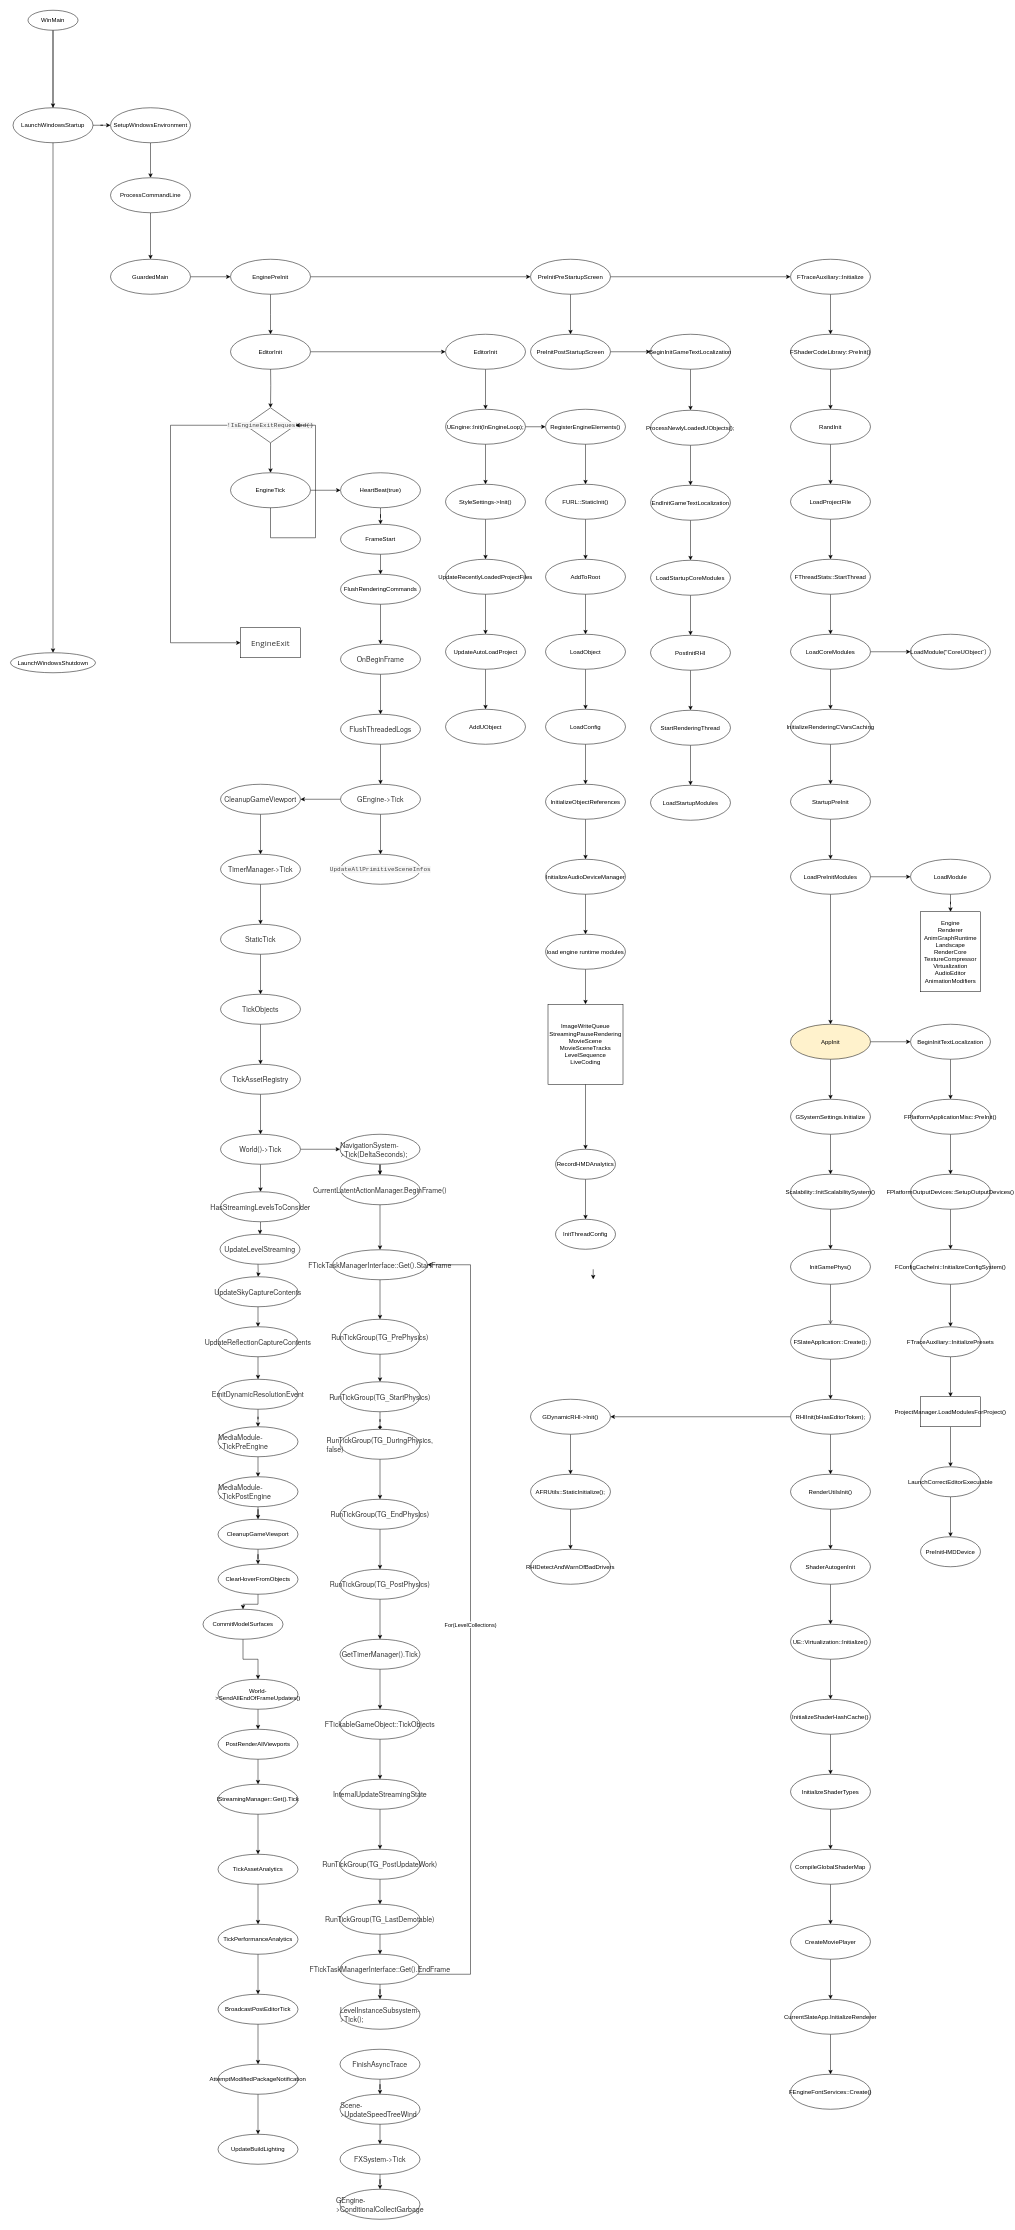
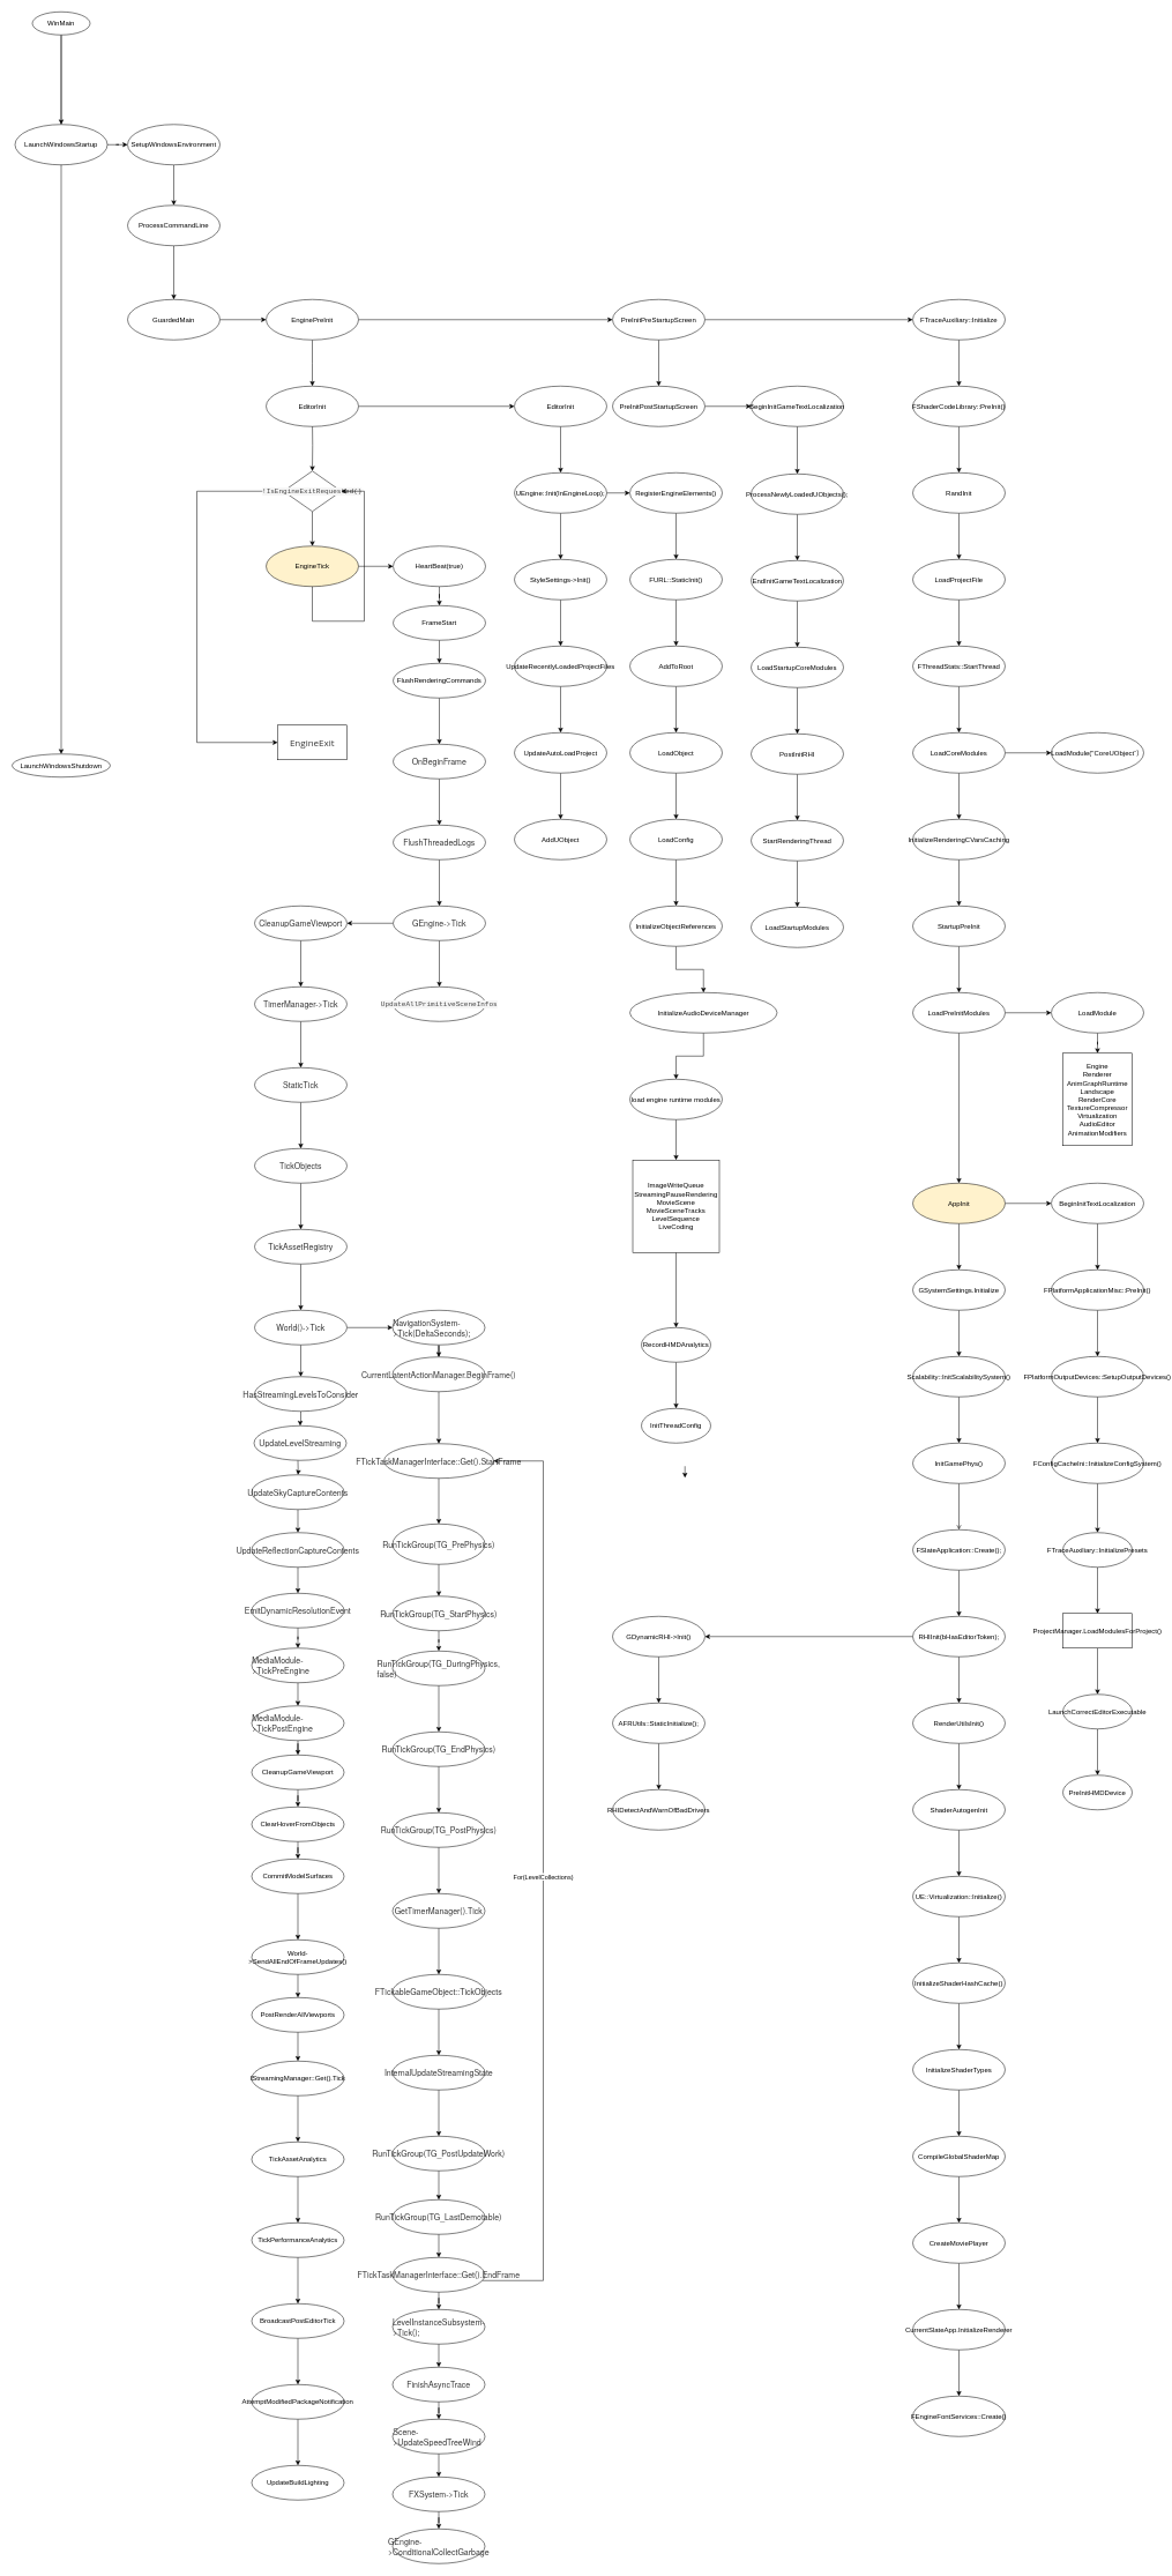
- <mxCell id="24" value="EngineTick" style="ellipse;whiteSpace=wrap;html=1;align=center;newEdgeStyle={&quot;edgeStyle&quot;:&quot;entityRelationEdgeStyle&quot;,&quot;startArrow&quot;:&quot;none&quot;,&quot;endArrow&quot;:&quot;none&quot;,&quot;segment&quot;:10,&quot;curved&quot;:1};treeFolding=1;treeMoving=1;" vertex="1" parent="1"><mxGeometry x="460" y="945" width="160" height="70" as="geometry" /></mxCell>
+ <mxCell id="24" value="EngineTick" style="ellipse;whiteSpace=wrap;html=1;align=center;newEdgeStyle={&quot;edgeStyle&quot;:&quot;entityRelationEdgeStyle&quot;,&quot;startArrow&quot;:&quot;none&quot;,&quot;endArrow&quot;:&quot;none&quot;,&quot;segment&quot;:10,&quot;curved&quot;:1};treeFolding=1;treeMoving=1;fillColor=#fff2cc;" vertex="1" parent="1"><mxGeometry x="460" y="945" width="160" height="70" as="geometry" /></mxCell>
- <mxCell id="138" value="InitializeAudioDeviceManager" style="ellipse;whiteSpace=wrap;html=1;align=center;newEdgeStyle={&quot;edgeStyle&quot;:&quot;entityRelationEdgeStyle&quot;,&quot;startArrow&quot;:&quot;none&quot;,&quot;endArrow&quot;:&quot;none&quot;,&quot;segment&quot;:10,&quot;curved&quot;:1};treeFolding=1;treeMoving=1;" vertex="1" parent="1"><mxGeometry x="1090" y="1718" width="160" height="70" as="geometry" /></mxCell>
+ <mxCell id="138" value="InitializeAudioDeviceManager" style="ellipse;whiteSpace=wrap;html=1;align=center;newEdgeStyle={&quot;edgeStyle&quot;:&quot;entityRelationEdgeStyle&quot;,&quot;startArrow&quot;:&quot;none&quot;,&quot;endArrow&quot;:&quot;none&quot;,&quot;segment&quot;:10,&quot;curved&quot;:1};treeFolding=1;treeMoving=1;" vertex="1" parent="1"><mxGeometry x="1090" y="1718" width="255" height="70" as="geometry" /></mxCell>
- <mxCell id="182" value="" style="edgeStyle=orthogonalEdgeStyle;rounded=0;orthogonalLoop=1;jettySize=auto;html=1;endArrow=diamond;" edge="1" parent="1" source="183" target="185"><mxGeometry relative="1" as="geometry" /></mxCell>
+ <mxCell id="182" value="" style="edgeStyle=orthogonalEdgeStyle;rounded=0;orthogonalLoop=1;jettySize=auto;html=1;" edge="1" parent="1" source="183" target="185"><mxGeometry relative="1" as="geometry" /></mxCell>
- <mxCell id="238" value="CommitModelSurfaces" style="ellipse;whiteSpace=wrap;html=1;align=center;newEdgeStyle={&quot;edgeStyle&quot;:&quot;entityRelationEdgeStyle&quot;,&quot;startArrow&quot;:&quot;none&quot;,&quot;endArrow&quot;:&quot;none&quot;,&quot;segment&quot;:10,&quot;curved&quot;:1};treeFolding=1;treeMoving=1;" vertex="1" parent="1"><mxGeometry x="405" y="3218" width="160" height="60" as="geometry" /></mxCell>
+ <mxCell id="238" value="CommitModelSurfaces" style="ellipse;whiteSpace=wrap;html=1;align=center;newEdgeStyle={&quot;edgeStyle&quot;:&quot;entityRelationEdgeStyle&quot;,&quot;startArrow&quot;:&quot;none&quot;,&quot;endArrow&quot;:&quot;none&quot;,&quot;segment&quot;:10,&quot;curved&quot;:1};treeFolding=1;treeMoving=1;" vertex="1" parent="1"><mxGeometry x="435" y="3218" width="160" height="60" as="geometry" /></mxCell>
+ <mxCell id="224" value="" style="edgeStyle=orthogonalEdgeStyle;rounded=0;orthogonalLoop=1;jettySize=auto;html=1;" edge="1" parent="1" source="225" target="227"><mxGeometry relative="1" as="geometry" /></mxCell>
